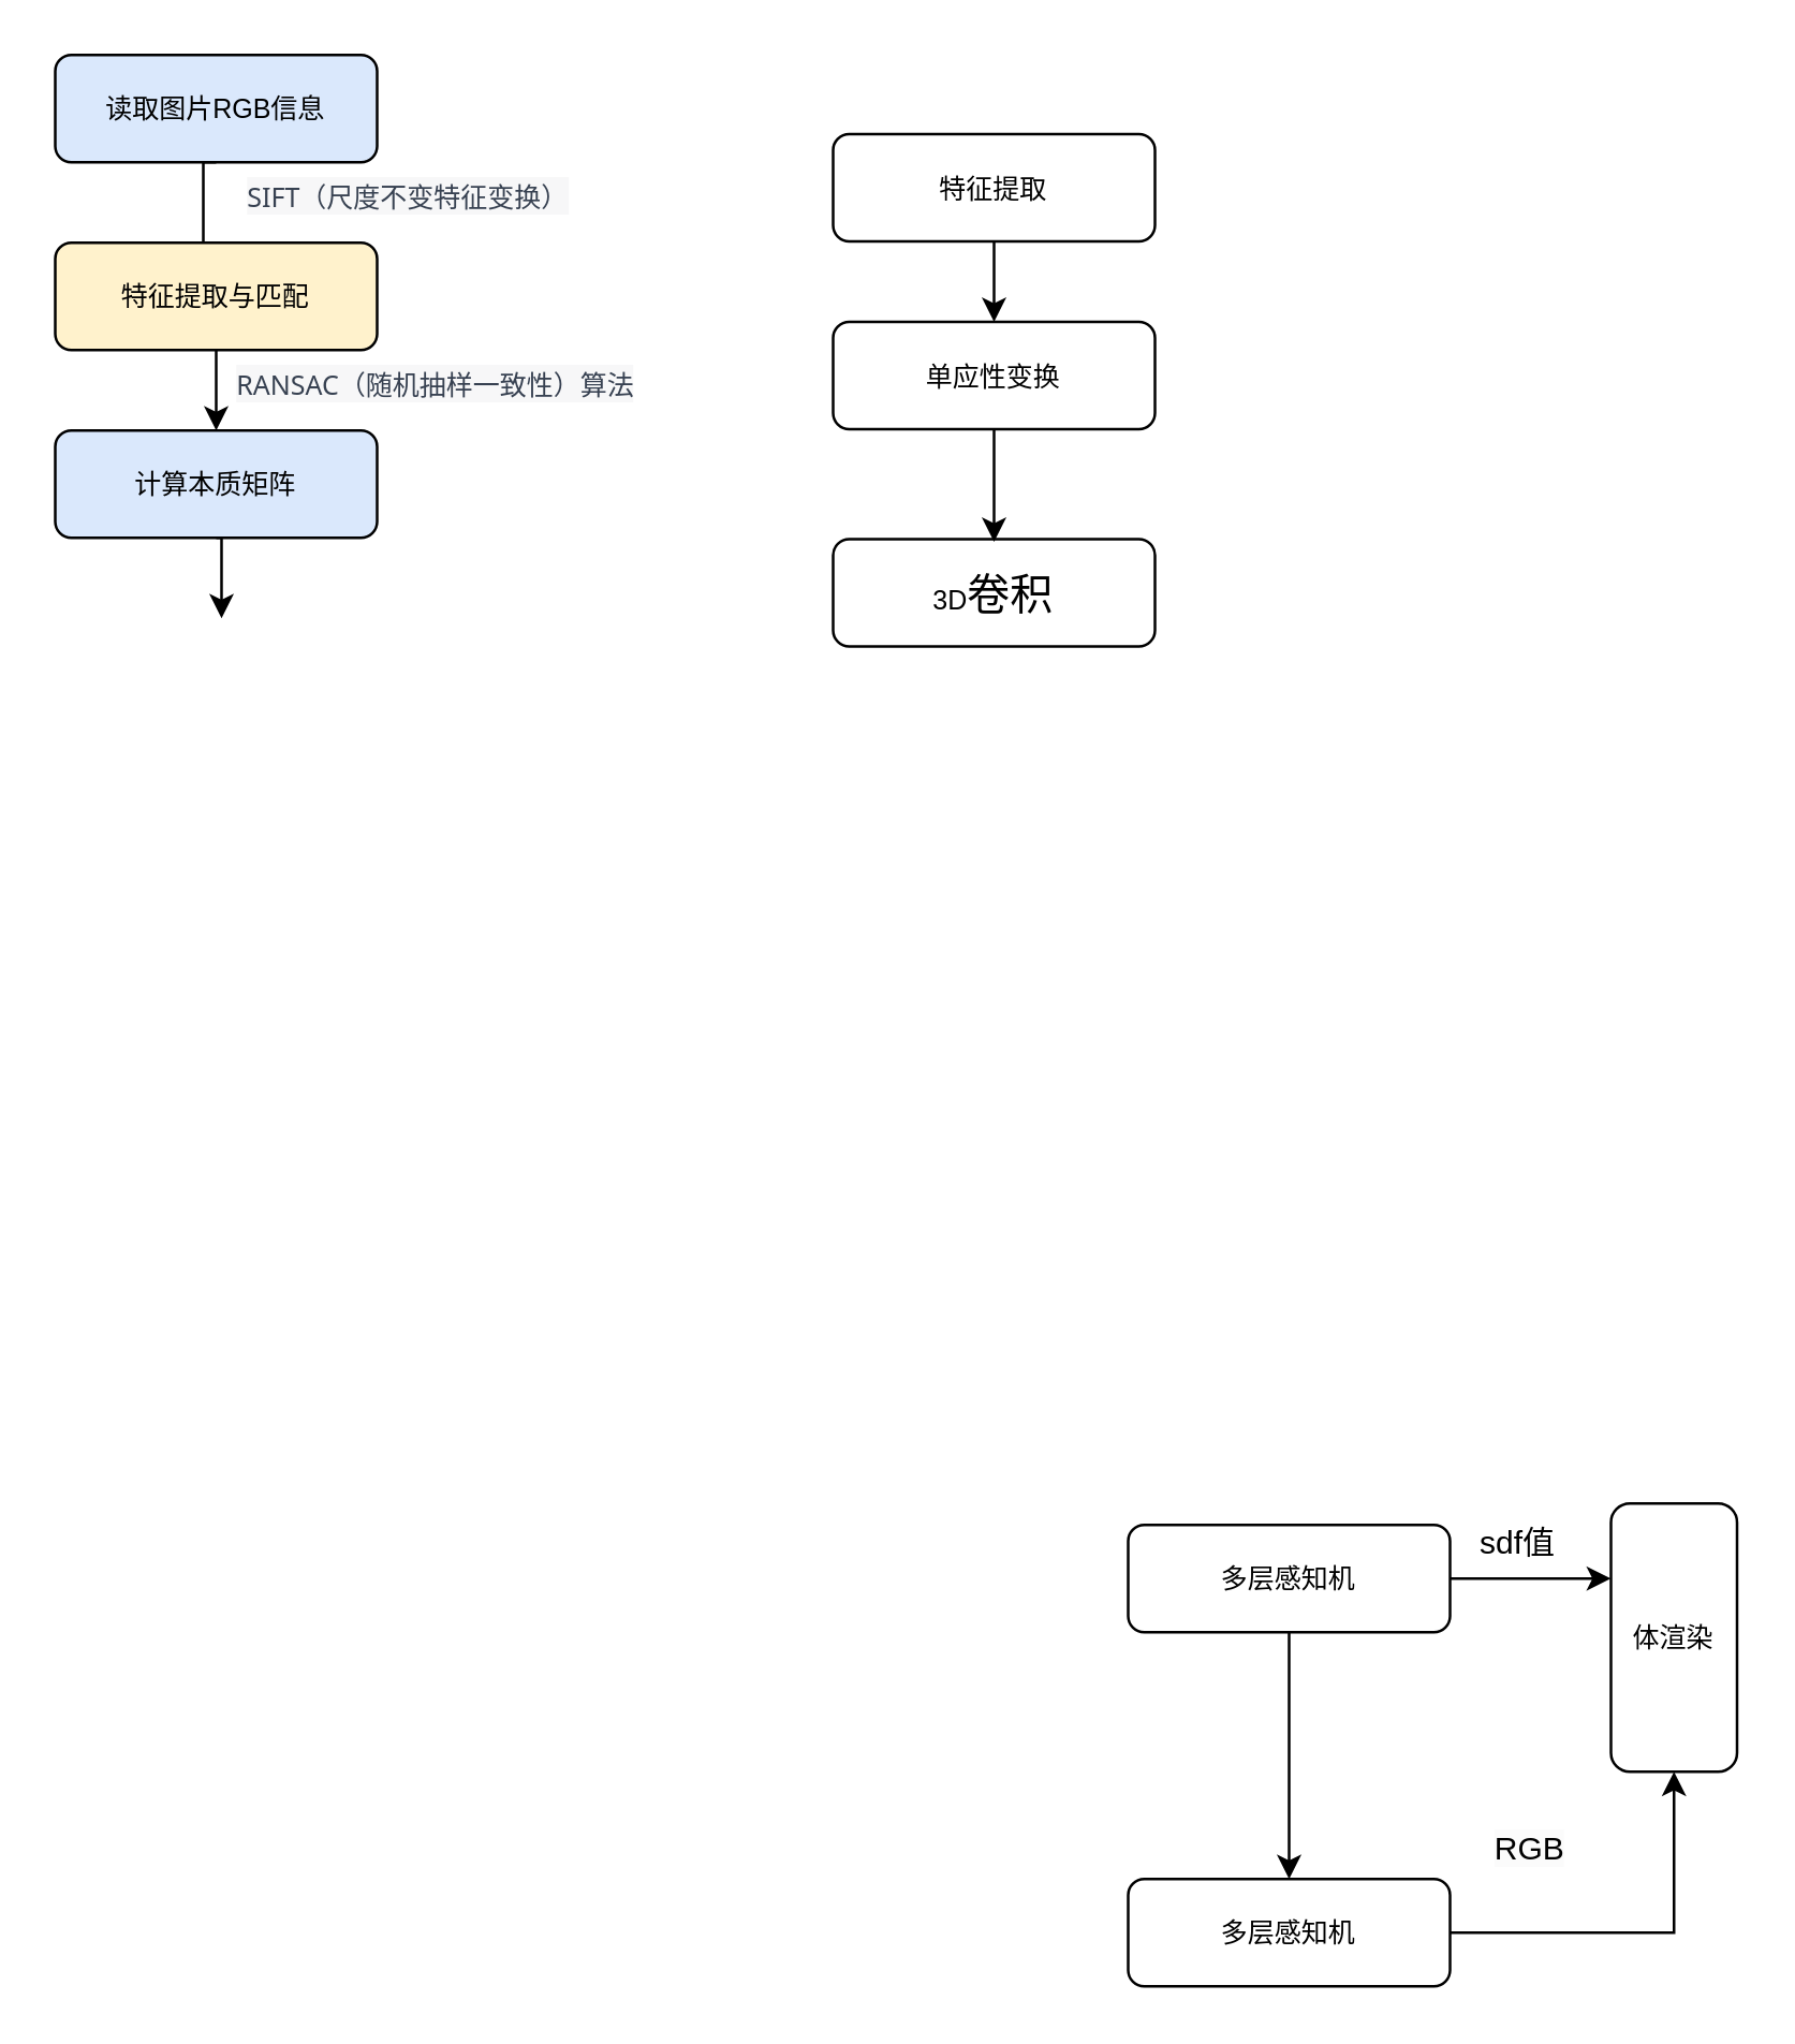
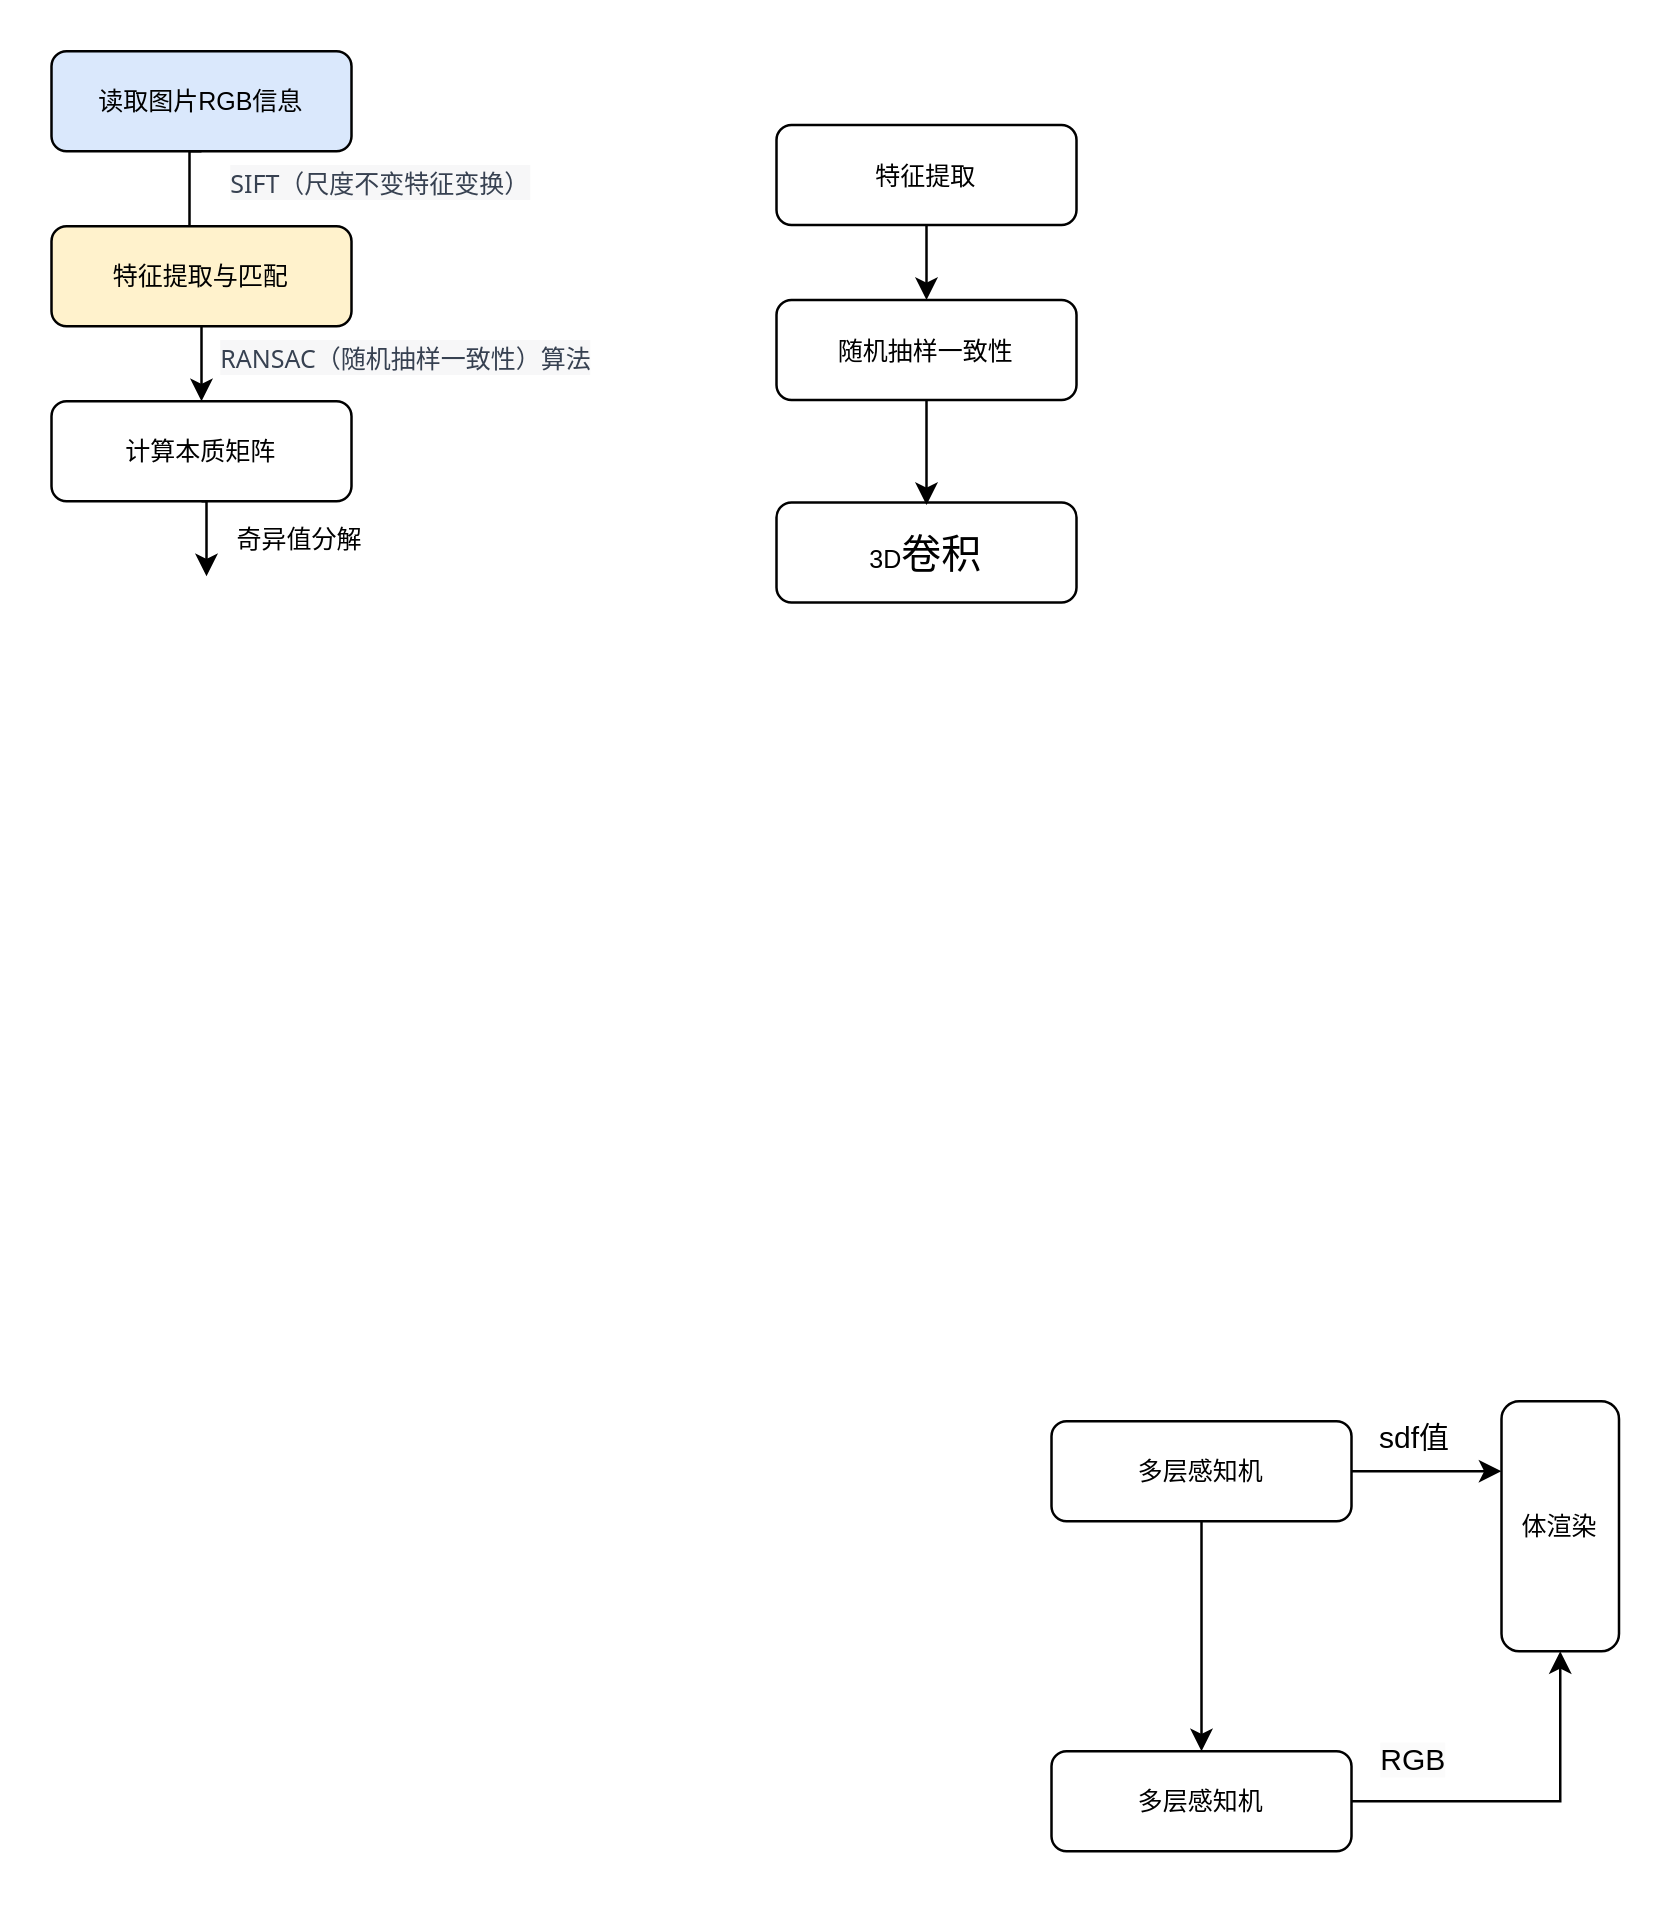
- <mxCell id="24" value="单应性变换" style="rounded=1;whiteSpace=wrap;html=1;fontSize=10;glass=0;strokeWidth=1;shadow=0;" vertex="1" parent="20"><mxGeometry y="70" width="120" height="40" as="geometry" /></mxCell>
+ <mxCell id="24" value="随机抽样一致性" style="rounded=1;whiteSpace=wrap;html=1;fontSize=10;glass=0;strokeWidth=1;shadow=0;" vertex="1" parent="20"><mxGeometry y="70" width="120" height="40" as="geometry" /></mxCell>
- <mxCell id="14" value="计算本质矩阵" style="rounded=1;whiteSpace=wrap;html=1;fontSize=10;glass=0;strokeWidth=1;shadow=0;fillColor=#dae8fc;" vertex="1" parent="10"><mxGeometry y="140" width="120" height="40" as="geometry" /></mxCell>
+ <mxCell id="14" value="计算本质矩阵" style="rounded=1;whiteSpace=wrap;html=1;fontSize=10;glass=0;strokeWidth=1;shadow=0;" vertex="1" parent="10"><mxGeometry y="140" width="120" height="40" as="geometry" /></mxCell>
+ <mxCell id="17" value="奇异值分解" style="text;html=1;align=center;verticalAlign=middle;resizable=0;points=[];autosize=1;strokeColor=none;fillColor=none;fontSize=10;" vertex="1" parent="10"><mxGeometry x="59" y="180" width="80" height="30" as="geometry" /></mxCell>
- <mxCell id="9" value="&lt;span style=&quot;color: rgb(0, 0, 0); font-family: Helvetica; font-size: 12px; font-style: normal; font-variant-ligatures: normal; font-variant-caps: normal; font-weight: 400; letter-spacing: normal; orphans: 2; text-align: center; text-indent: 0px; text-transform: none; widows: 2; word-spacing: 0px; -webkit-text-stroke-width: 0px; background-color: rgb(251, 251, 251); text-decoration-thickness: initial; text-decoration-style: initial; text-decoration-color: initial; float: none; display: inline !important;&quot;&gt;RGB&lt;/span&gt;" style="text;whiteSpace=wrap;html=1;" vertex="1" parent="1"><mxGeometry x="555" y="675" width="70" height="40" as="geometry" /></mxCell>
+ <mxCell id="9" value="&lt;span style=&quot;color: rgb(0, 0, 0); font-family: Helvetica; font-size: 12px; font-style: normal; font-variant-ligatures: normal; font-variant-caps: normal; font-weight: 400; letter-spacing: normal; orphans: 2; text-align: center; text-indent: 0px; text-transform: none; widows: 2; word-spacing: 0px; -webkit-text-stroke-width: 0px; background-color: rgb(251, 251, 251); text-decoration-thickness: initial; text-decoration-style: initial; text-decoration-color: initial; float: none; display: inline !important;&quot;&gt;RGB&lt;/span&gt;" style="text;whiteSpace=wrap;html=1;" vertex="1" parent="1"><mxGeometry x="550" y="690" width="70" height="40" as="geometry" /></mxCell>
